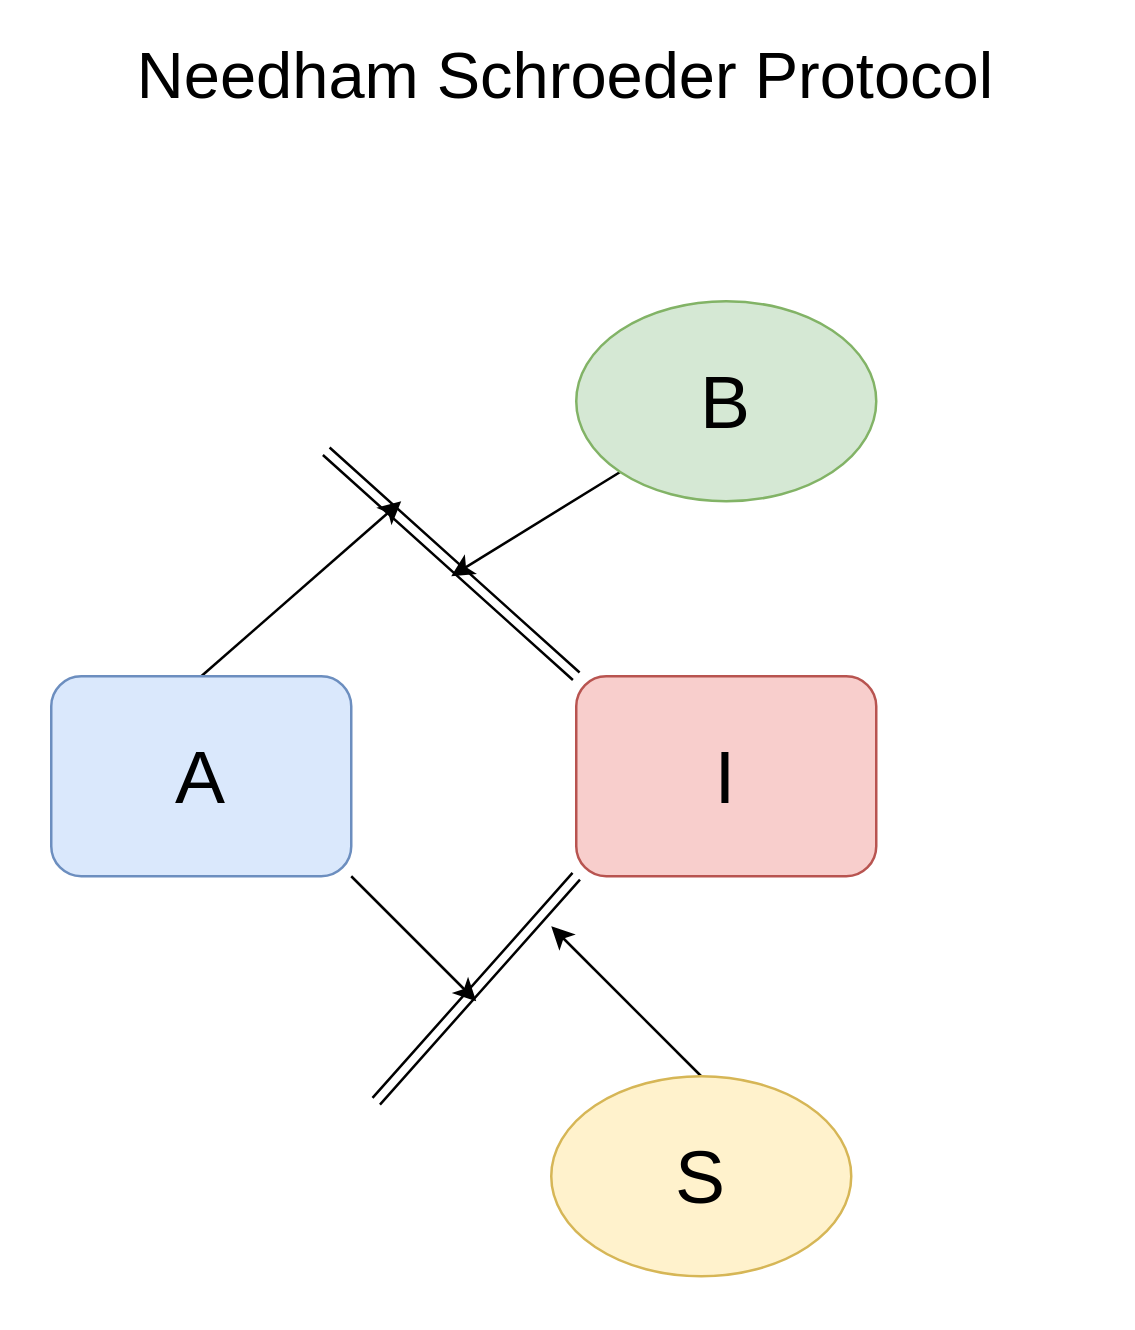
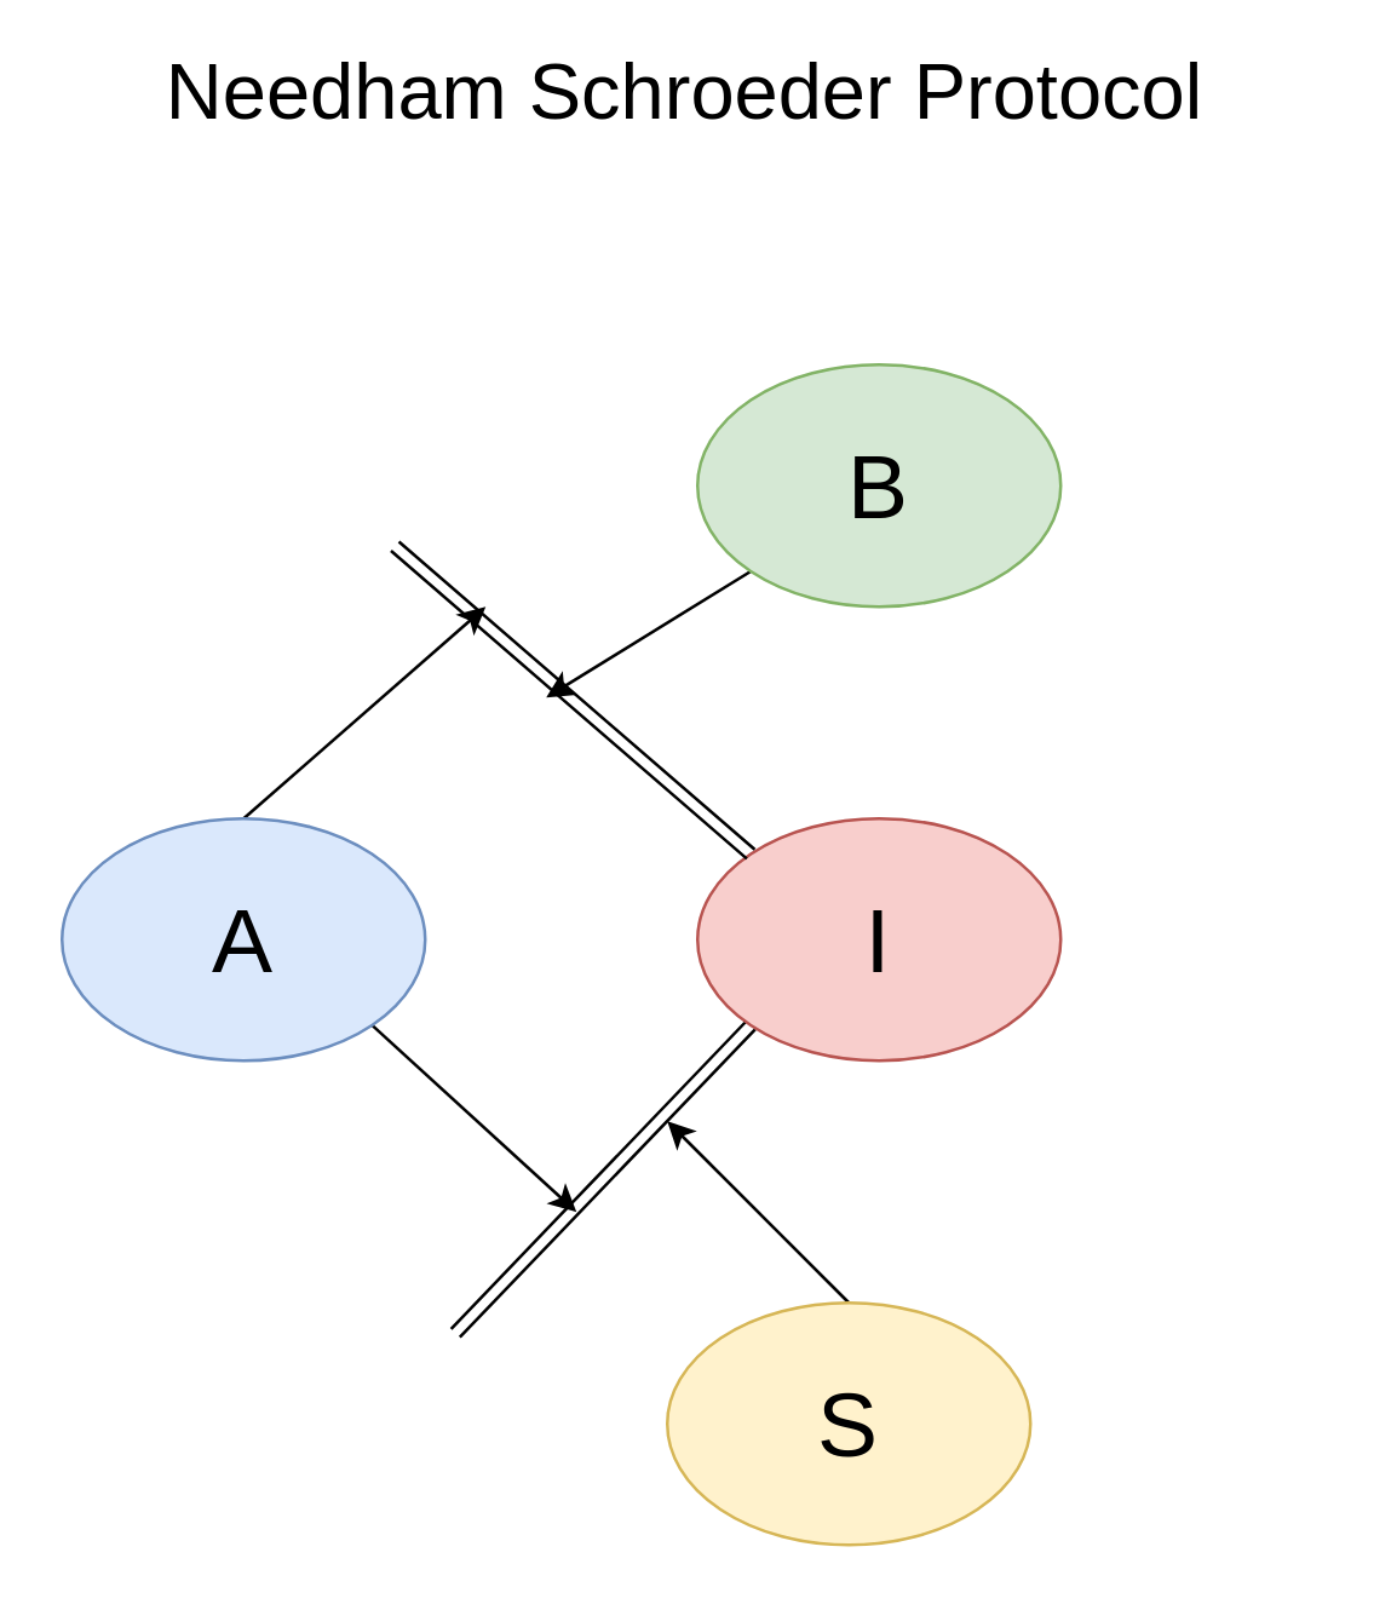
- <mxCell id="4" value="&lt;font style=&quot;font-size: 30px&quot;&gt;A&lt;/font&gt;" style="whiteSpace=wrap;html=1;fillColor=#dae8fc;strokeColor=#6c8ebf;rounded=1;" vertex="1" parent="1"><mxGeometry x="20" y="270" width="120" height="80" as="geometry" /></mxCell>
+ <mxCell id="4" value="&lt;font style=&quot;font-size: 30px&quot;&gt;A&lt;/font&gt;" style="ellipse;whiteSpace=wrap;html=1;fillColor=#dae8fc;strokeColor=#6c8ebf;" vertex="1" parent="1"><mxGeometry x="20" y="270" width="120" height="80" as="geometry" /></mxCell>
- <mxCell id="11" value="&lt;font style=&quot;font-size: 30px&quot;&gt;I&lt;/font&gt;" style="whiteSpace=wrap;html=1;fillColor=#f8cecc;strokeColor=#b85450;rounded=1;" vertex="1" parent="1"><mxGeometry x="230" y="270" width="120" height="80" as="geometry" /></mxCell>
+ <mxCell id="11" value="&lt;font style=&quot;font-size: 30px&quot;&gt;I&lt;/font&gt;" style="ellipse;whiteSpace=wrap;html=1;fillColor=#f8cecc;strokeColor=#b85450;" vertex="1" parent="1"><mxGeometry x="230" y="270" width="120" height="80" as="geometry" /></mxCell>
